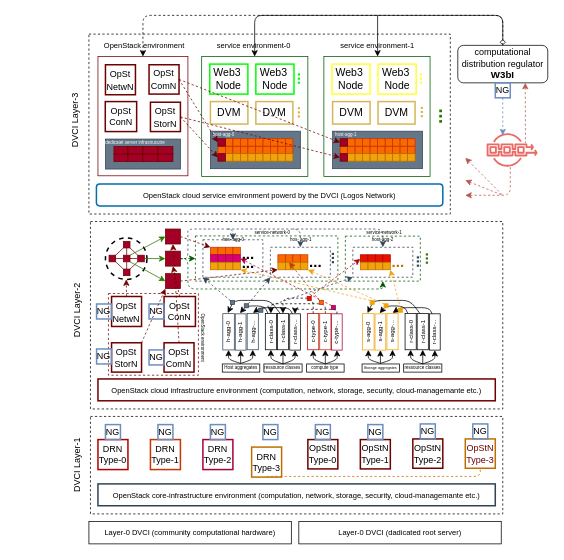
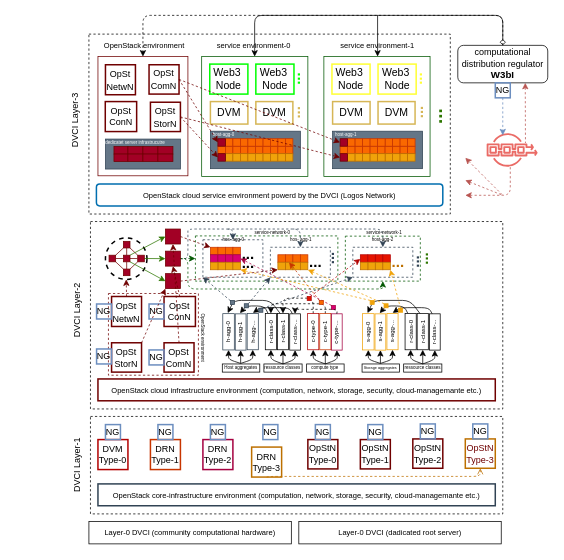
- <mxCell id="20" value="&lt;span style=&quot;font-size: 12px;&quot;&gt;DRN&lt;br style=&quot;font-size: 12px;&quot;&gt;Type-0&lt;br style=&quot;font-size: 12px;&quot;&gt;&lt;/span&gt;" style="rounded=0;whiteSpace=wrap;html=1;fillColor=none;strokeWidth=2;strokeColor=#B20000;fontColor=default;fontStyle=0;fontSize=12;" parent="1" vertex="1"><mxGeometry x="130" y="585.87" width="40" height="40" as="geometry" /></mxCell>
+ <mxCell id="20" value="&lt;span style=&quot;font-size: 12px;&quot;&gt;DVM&lt;br style=&quot;font-size: 12px;&quot;&gt;Type-0&lt;br style=&quot;font-size: 12px;&quot;&gt;&lt;/span&gt;" style="rounded=0;whiteSpace=wrap;html=1;fillColor=none;strokeWidth=2;strokeColor=#B20000;fontColor=default;fontStyle=0;fontSize=12;" parent="1" vertex="1"><mxGeometry x="130" y="585.87" width="40" height="40" as="geometry" /></mxCell>
- <mxCell id="22" style="edgeStyle=none;html=1;exitX=0.5;exitY=1;exitDx=0;exitDy=0;entryX=0.5;entryY=1;entryDx=0;entryDy=0;fontSize=12;endArrow=none;endFill=0;strokeColor=#BD7000;dashed=1;" parent="1" source="23" target="28" edge="1"><mxGeometry relative="1" as="geometry"><Array as="points"><mxPoint x="360" y="635" /><mxPoint x="640" y="635" /></Array></mxGeometry></mxCell>
+ <mxCell id="22" style="edgeStyle=none;html=1;exitX=0.5;exitY=1;exitDx=0;exitDy=0;entryX=0.5;entryY=1;entryDx=0;entryDy=0;fontSize=12;endArrow=open;endFill=0;strokeColor=#BD7000;dashed=1;" parent="1" source="23" target="28" edge="1"><mxGeometry relative="1" as="geometry"><Array as="points"><mxPoint x="360" y="635" /><mxPoint x="640" y="635" /></Array></mxGeometry></mxCell>
